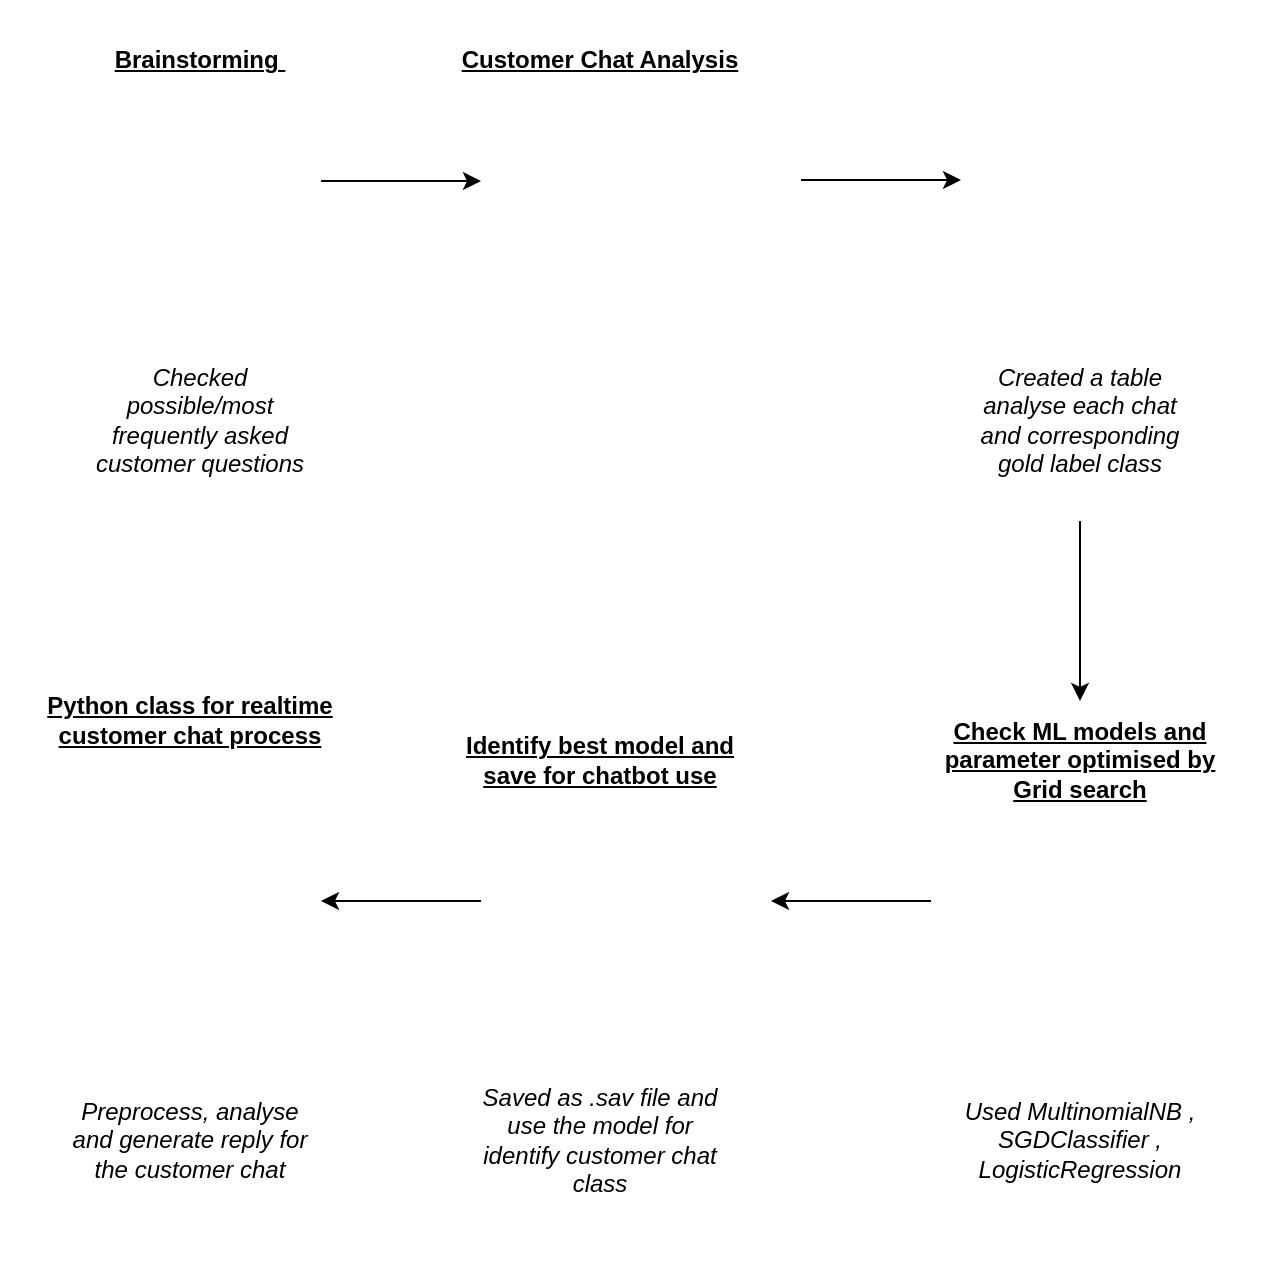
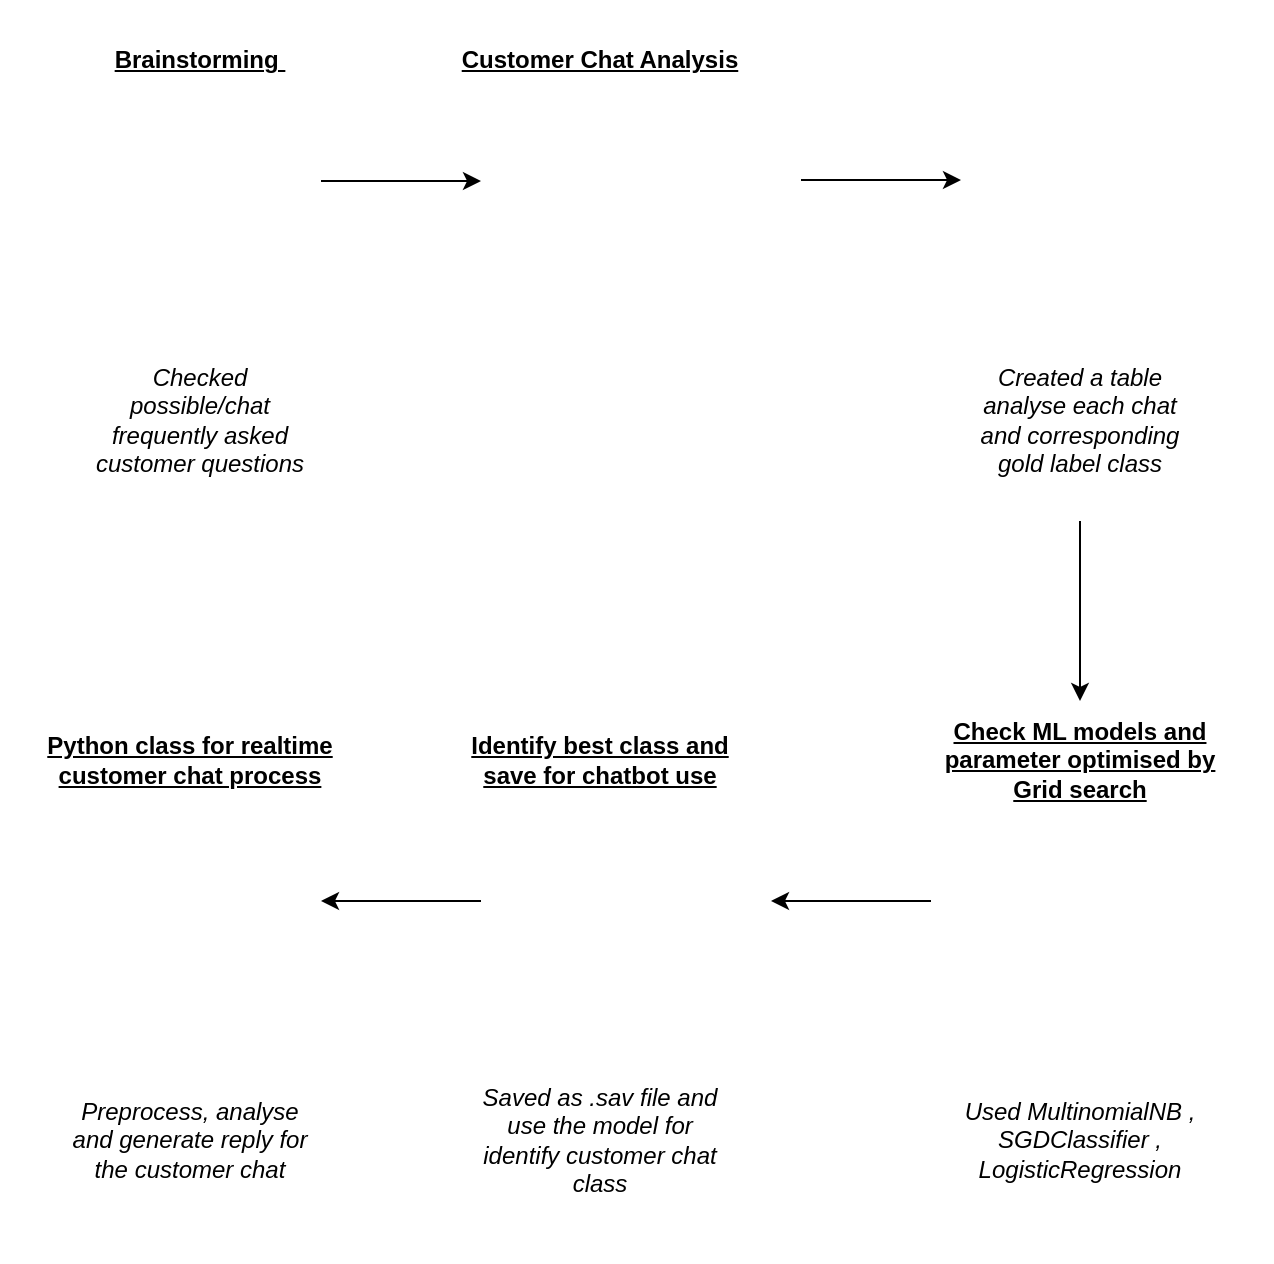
- <mxCell id="3" value="&lt;i&gt;Checked possible/most frequently asked customer questions&lt;/i&gt;" style="text;html=1;strokeColor=none;fillColor=none;align=center;verticalAlign=middle;whiteSpace=wrap;rounded=0;" parent="1" vertex="1"><mxGeometry x="40" y="170" width="120" height="80" as="geometry" /></mxCell>
+ <mxCell id="3" value="&lt;i&gt;Checked possible/chat frequently asked customer questions&lt;/i&gt;" style="text;html=1;strokeColor=none;fillColor=none;align=center;verticalAlign=middle;whiteSpace=wrap;rounded=0;" parent="1" vertex="1"><mxGeometry x="40" y="170" width="120" height="80" as="geometry" /></mxCell>
- <mxCell id="25" value="&lt;b&gt;&lt;u&gt;Python class for realtime customer chat process&lt;/u&gt;&lt;/b&gt;" style="text;html=1;strokeColor=none;fillColor=none;align=center;verticalAlign=middle;whiteSpace=wrap;rounded=0;" parent="1" vertex="1"><mxGeometry x="20" y="350" width="150" height="20" as="geometry" /></mxCell>
+ <mxCell id="25" value="&lt;b&gt;&lt;u&gt;Python class for realtime customer chat process&lt;/u&gt;&lt;/b&gt;" style="text;html=1;strokeColor=none;fillColor=none;align=center;verticalAlign=middle;whiteSpace=wrap;rounded=0;" parent="1" vertex="1"><mxGeometry x="20" y="370" width="150" height="20" as="geometry" /></mxCell>
- <mxCell id="21" value="&lt;b&gt;&lt;u&gt;Identify&amp;nbsp;best model and save for chatbot use&lt;/u&gt;&lt;/b&gt;" style="text;html=1;strokeColor=none;fillColor=none;align=center;verticalAlign=middle;whiteSpace=wrap;rounded=0;" parent="1" vertex="1"><mxGeometry x="225" y="370" width="150" height="20" as="geometry" /></mxCell>
+ <mxCell id="21" value="&lt;b&gt;&lt;u&gt;Identify&amp;nbsp;best class and save for chatbot use&lt;/u&gt;&lt;/b&gt;" style="text;html=1;strokeColor=none;fillColor=none;align=center;verticalAlign=middle;whiteSpace=wrap;rounded=0;" parent="1" vertex="1"><mxGeometry x="225" y="370" width="150" height="20" as="geometry" /></mxCell>
